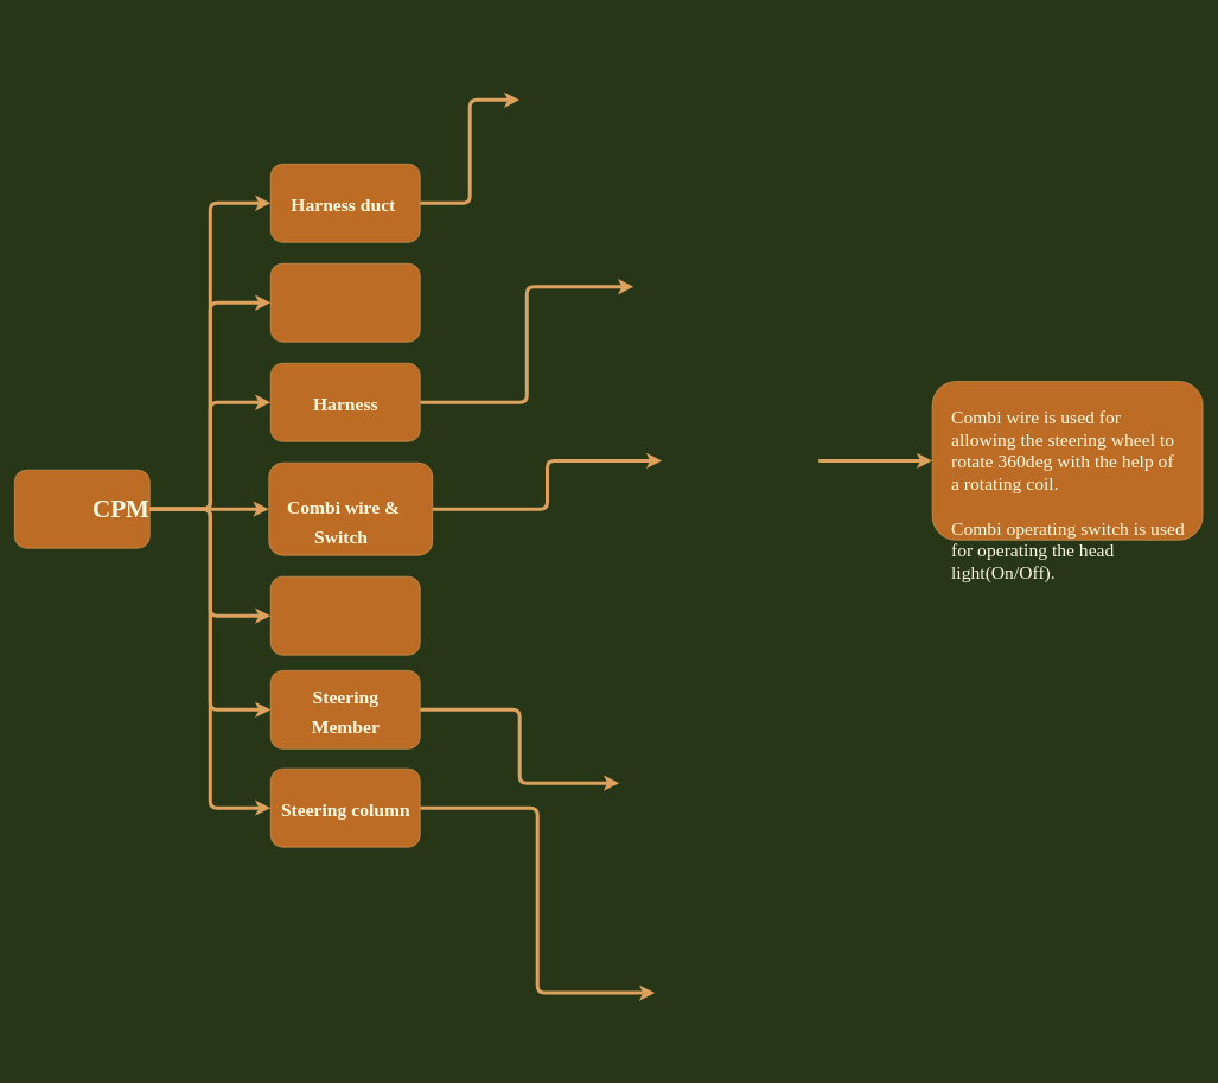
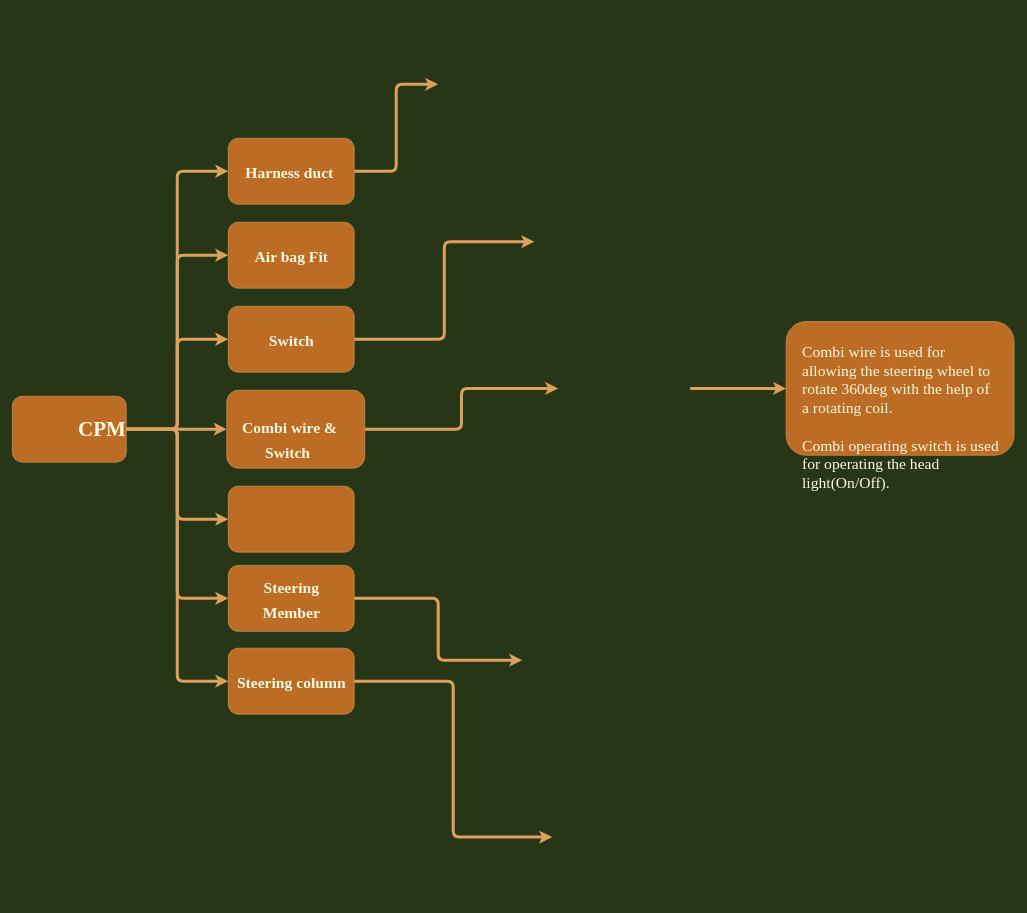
+ <mxCell id="12" value="&lt;b&gt;&lt;font style=&quot;font-size: 26px;&quot;&gt;Air bag Fit&lt;/font&gt;&lt;/b&gt;" style="text;html=1;strokeColor=none;fillColor=none;align=center;verticalAlign=middle;whiteSpace=wrap;rounded=0;sketch=0;fontFamily=Tahoma;fontSize=35;fontColor=#FEFAE0;" vertex="1" parent="1"><mxGeometry x="387.5" y="370" width="195" height="110" as="geometry" /></mxCell>
- <mxCell id="15" value="&lt;b&gt;&lt;font style=&quot;font-size: 26px;&quot;&gt;Harness&lt;/font&gt;&lt;/b&gt;" style="text;html=1;strokeColor=none;fillColor=none;align=center;verticalAlign=middle;whiteSpace=wrap;rounded=0;sketch=0;fontFamily=Tahoma;fontSize=35;fontColor=#FEFAE0;" vertex="1" parent="1"><mxGeometry x="387.5" y="510" width="195" height="110" as="geometry" /></mxCell>
+ <mxCell id="15" value="&lt;b&gt;&lt;font style=&quot;font-size: 26px;&quot;&gt;Switch&lt;/font&gt;&lt;/b&gt;" style="text;html=1;strokeColor=none;fillColor=none;align=center;verticalAlign=middle;whiteSpace=wrap;rounded=0;sketch=0;fontFamily=Tahoma;fontSize=35;fontColor=#FEFAE0;" vertex="1" parent="1"><mxGeometry x="387.5" y="510" width="195" height="110" as="geometry" /></mxCell>
